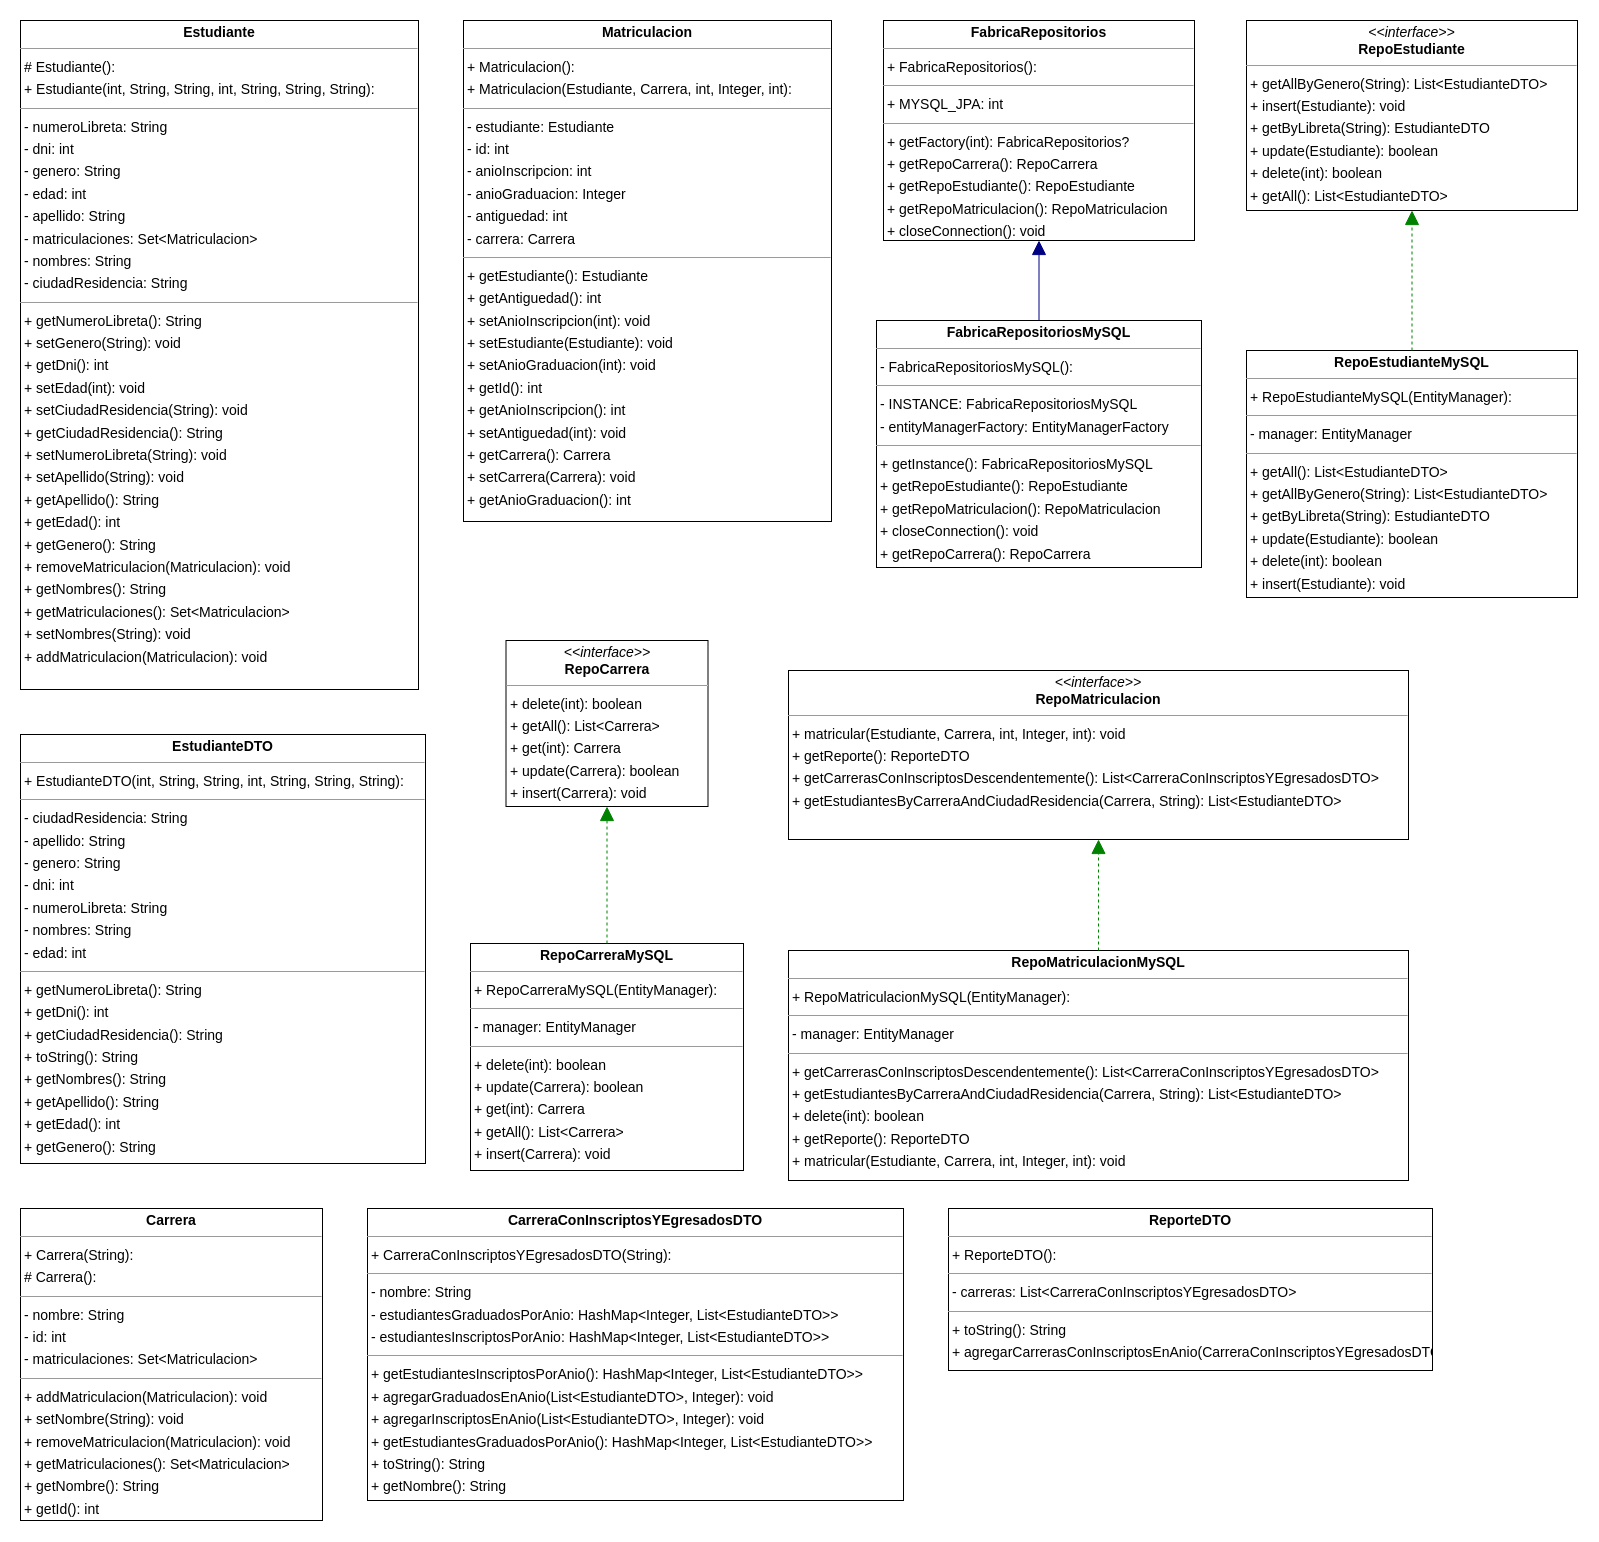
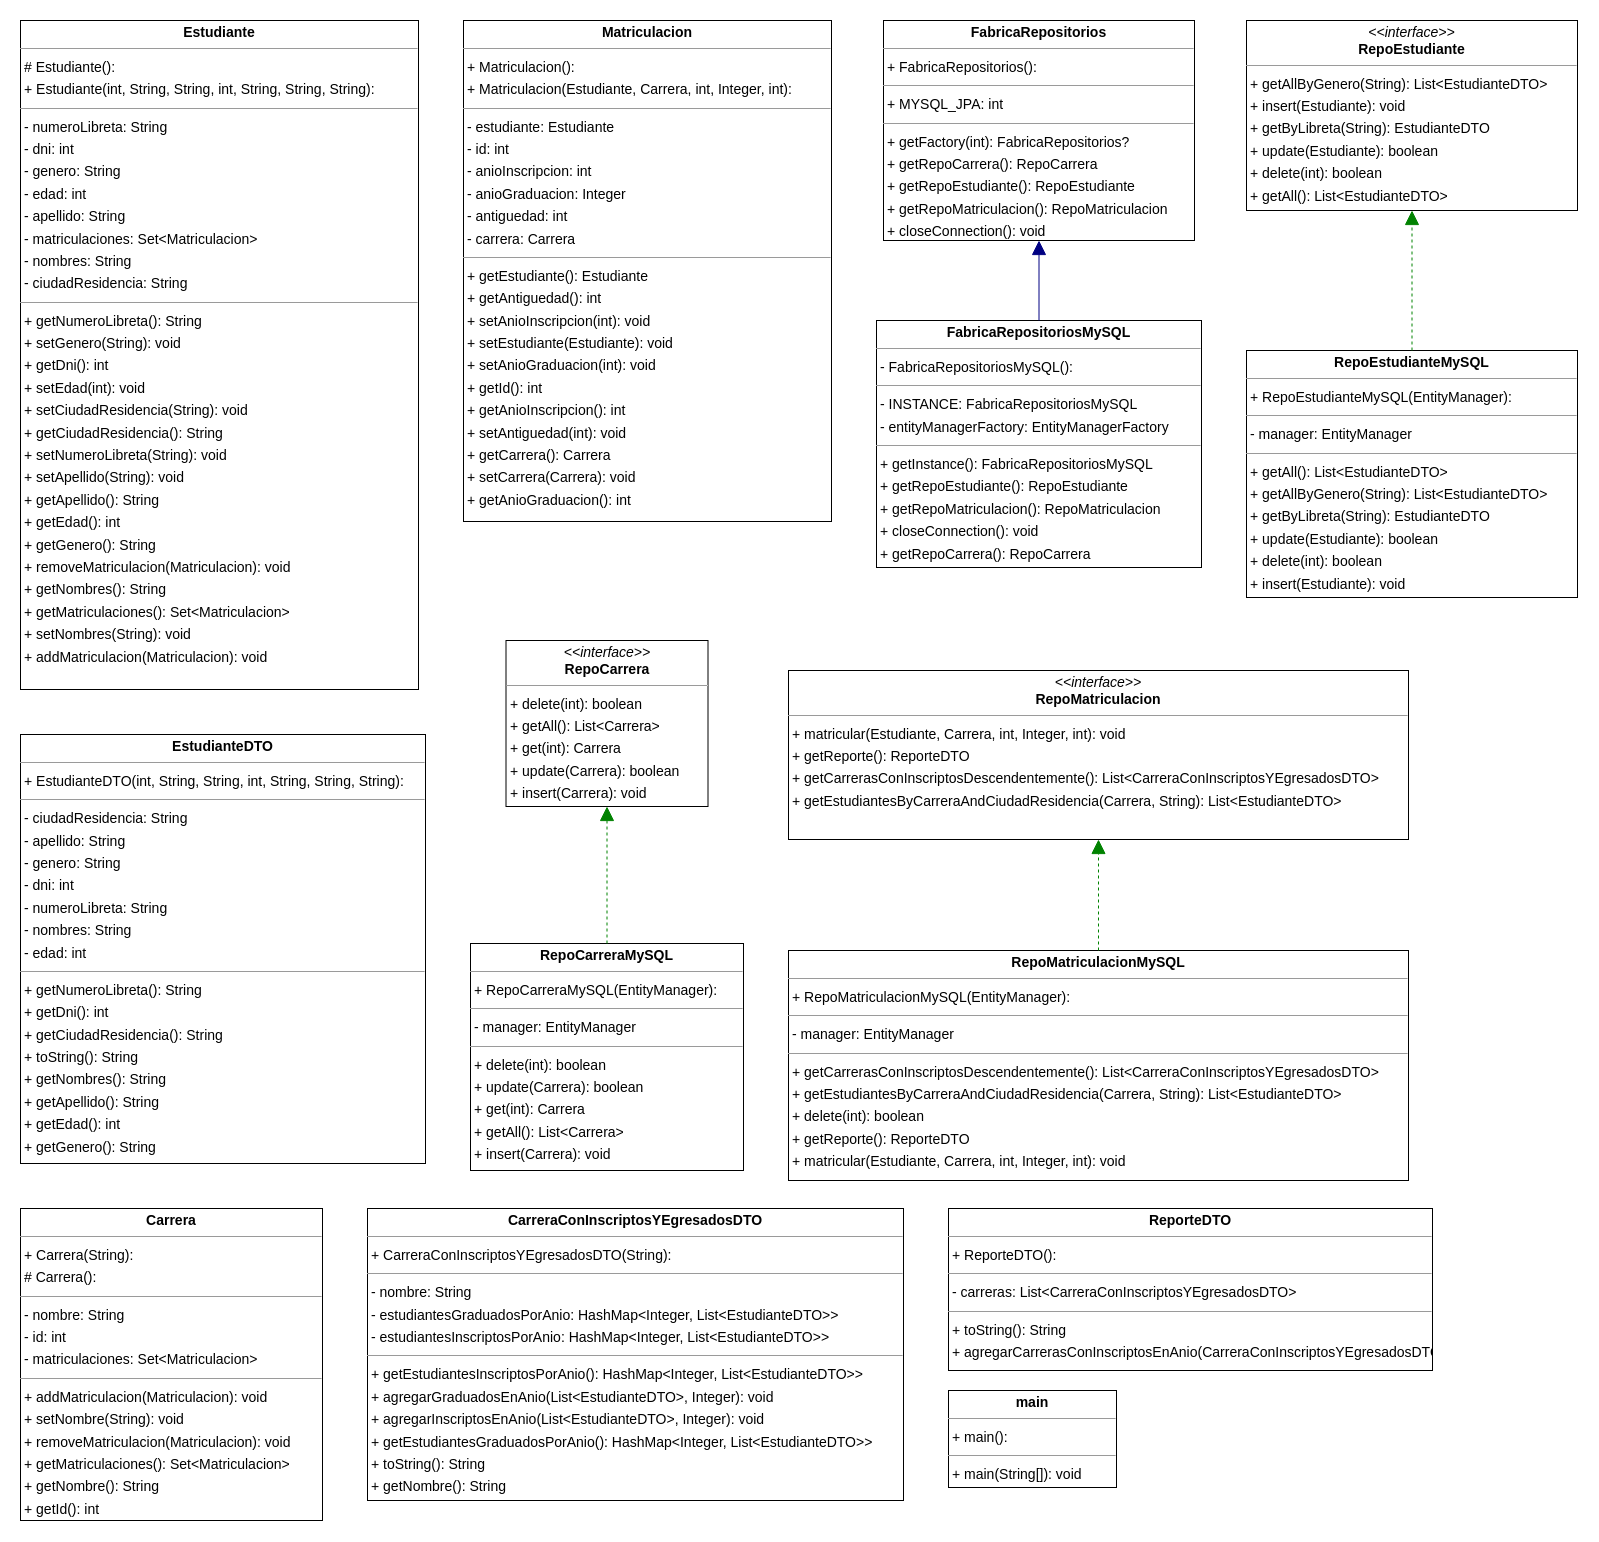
+ <mxCell id="16" value="&lt;p style=&quot;margin:0px;margin-top:4px;text-align:center;&quot;&gt;&lt;b&gt;main&lt;/b&gt;&lt;/p&gt;&lt;hr size=&quot;1&quot;/&gt;&lt;p style=&quot;margin:0 0 0 4px;line-height:1.6;&quot;&gt;+ main(): &lt;/p&gt;&lt;hr size=&quot;1&quot;/&gt;&lt;p style=&quot;margin:0 0 0 4px;line-height:1.6;&quot;&gt;+ main(String[]): void&lt;/p&gt;" style="verticalAlign=top;align=left;overflow=fill;fontSize=14;fontFamily=Helvetica;html=1;rounded=0;shadow=0;comic=0;labelBackgroundColor=none;strokeWidth=1;" vertex="1" parent="1"><mxGeometry x="948" y="1390" width="168" height="97" as="geometry" /></mxCell>
